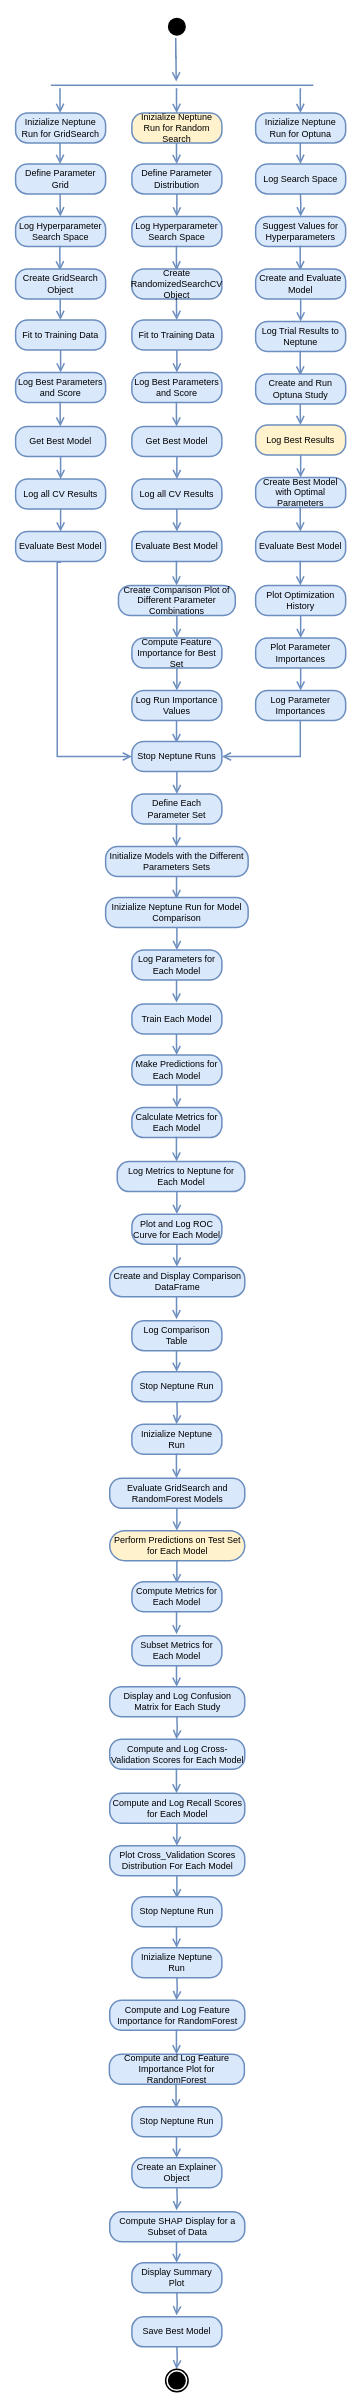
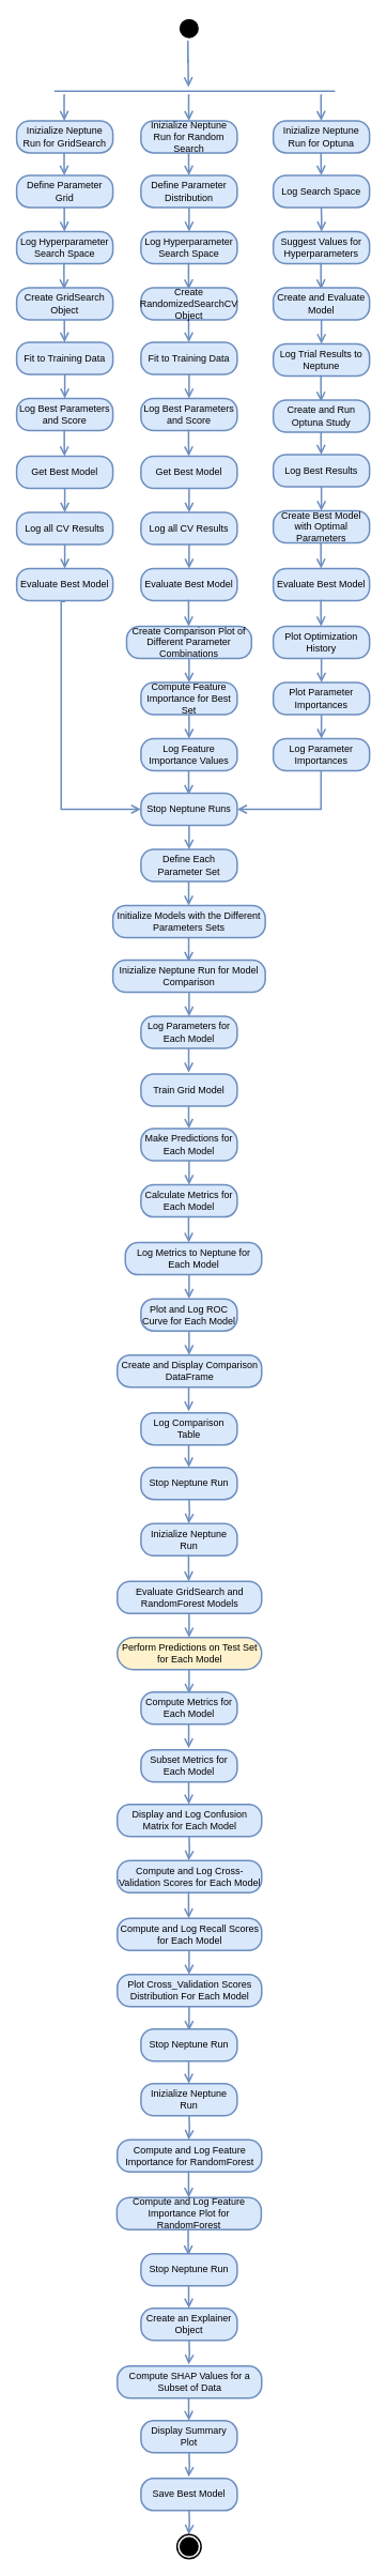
- <mxCell id="21" value="Inizialize Neptune Run for Random Search" style="rounded=1;whiteSpace=wrap;html=1;arcSize=40;fillColor=#fff2cc;strokeColor=#6c8ebf;strokeWidth=2;" vertex="1" parent="1"><mxGeometry x="175" y="150" width="120" height="40" as="geometry" /></mxCell>
+ <mxCell id="21" value="Inizialize Neptune Run for Random Search" style="rounded=1;whiteSpace=wrap;html=1;arcSize=40;fillColor=#dae8fc;strokeColor=#6c8ebf;strokeWidth=2;" vertex="1" parent="1"><mxGeometry x="175" y="150" width="120" height="40" as="geometry" /></mxCell>
- <mxCell id="61" value="Log Best Results" style="rounded=1;whiteSpace=wrap;html=1;arcSize=40;fillColor=#fff2cc;strokeColor=#6c8ebf;strokeWidth=2;" vertex="1" parent="1"><mxGeometry x="340" y="566" width="120" height="40" as="geometry" /></mxCell>
+ <mxCell id="61" value="Log Best Results" style="rounded=1;whiteSpace=wrap;html=1;arcSize=40;fillColor=#dae8fc;strokeColor=#6c8ebf;strokeWidth=2;" vertex="1" parent="1"><mxGeometry x="340" y="566" width="120" height="40" as="geometry" /></mxCell>
- <mxCell id="52" value="Log Run Importance Values" style="rounded=1;whiteSpace=wrap;html=1;arcSize=40;fillColor=#dae8fc;strokeColor=#6c8ebf;strokeWidth=2;" vertex="1" parent="1"><mxGeometry x="175" y="920" width="120" height="40" as="geometry" /></mxCell>
+ <mxCell id="52" value="Log Feature Importance Values" style="rounded=1;whiteSpace=wrap;html=1;arcSize=40;fillColor=#dae8fc;strokeColor=#6c8ebf;strokeWidth=2;" vertex="1" parent="1"><mxGeometry x="175" y="920" width="120" height="40" as="geometry" /></mxCell>
- <mxCell id="89" value="Train Each Model" style="rounded=1;whiteSpace=wrap;html=1;arcSize=40;fillColor=#dae8fc;strokeColor=#6c8ebf;strokeWidth=2;" vertex="1" parent="1"><mxGeometry x="175" y="1338" width="120" height="40" as="geometry" /></mxCell>
+ <mxCell id="89" value="Train Grid Model" style="rounded=1;whiteSpace=wrap;html=1;arcSize=40;fillColor=#dae8fc;strokeColor=#6c8ebf;strokeWidth=2;" vertex="1" parent="1"><mxGeometry x="175" y="1338" width="120" height="40" as="geometry" /></mxCell>
- <mxCell id="111" value="Display and Log Confusion Matrix for Each Study" style="rounded=1;whiteSpace=wrap;html=1;arcSize=40;fillColor=#dae8fc;strokeColor=#6c8ebf;strokeWidth=2;" vertex="1" parent="1"><mxGeometry x="145.5" y="2248" width="180" height="40" as="geometry" /></mxCell>
+ <mxCell id="111" value="Display and Log Confusion Matrix for Each Model" style="rounded=1;whiteSpace=wrap;html=1;arcSize=40;fillColor=#dae8fc;strokeColor=#6c8ebf;strokeWidth=2;" vertex="1" parent="1"><mxGeometry x="145.5" y="2248" width="180" height="40" as="geometry" /></mxCell>
- <mxCell id="133" value="Compute SHAP Display for a Subset of Data" style="rounded=1;whiteSpace=wrap;html=1;arcSize=40;fillColor=#dae8fc;strokeColor=#6c8ebf;strokeWidth=2;" vertex="1" parent="1"><mxGeometry x="145.5" y="2948" width="180" height="40" as="geometry" /></mxCell>
+ <mxCell id="133" value="Compute SHAP Values for a Subset of Data" style="rounded=1;whiteSpace=wrap;html=1;arcSize=40;fillColor=#dae8fc;strokeColor=#6c8ebf;strokeWidth=2;" vertex="1" parent="1"><mxGeometry x="145.5" y="2948" width="180" height="40" as="geometry" /></mxCell>
